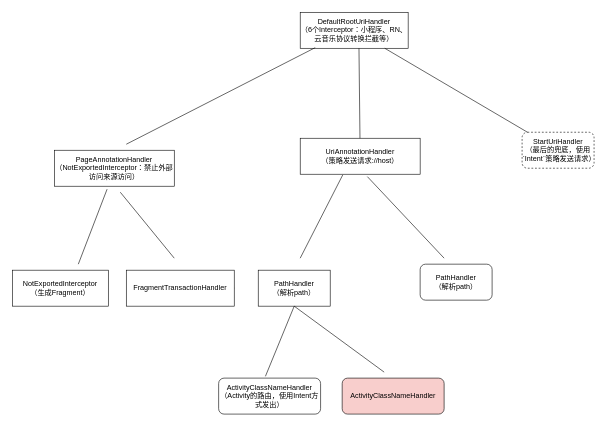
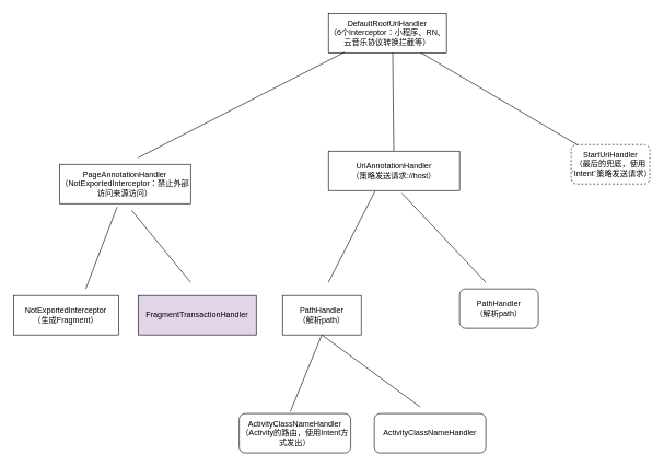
- <mxCell id="6" value="FragmentTransactionHandler" style="rounded=0;whiteSpace=wrap;html=1;" vertex="1" parent="1"><mxGeometry x="210" y="450" width="180" height="60" as="geometry" /></mxCell>
+ <mxCell id="6" value="FragmentTransactionHandler" style="rounded=0;whiteSpace=wrap;html=1;fillColor=#e1d5e7;" vertex="1" parent="1"><mxGeometry x="210" y="450" width="180" height="60" as="geometry" /></mxCell>
- <mxCell id="16" value="ActivityClassNameHandler" style="rounded=1;whiteSpace=wrap;html=1;fillColor=#f8cecc;" vertex="1" parent="1"><mxGeometry x="570" y="630" width="170" height="60" as="geometry" /></mxCell>
+ <mxCell id="16" value="ActivityClassNameHandler" style="rounded=1;whiteSpace=wrap;html=1;" vertex="1" parent="1"><mxGeometry x="570" y="630" width="170" height="60" as="geometry" /></mxCell>
